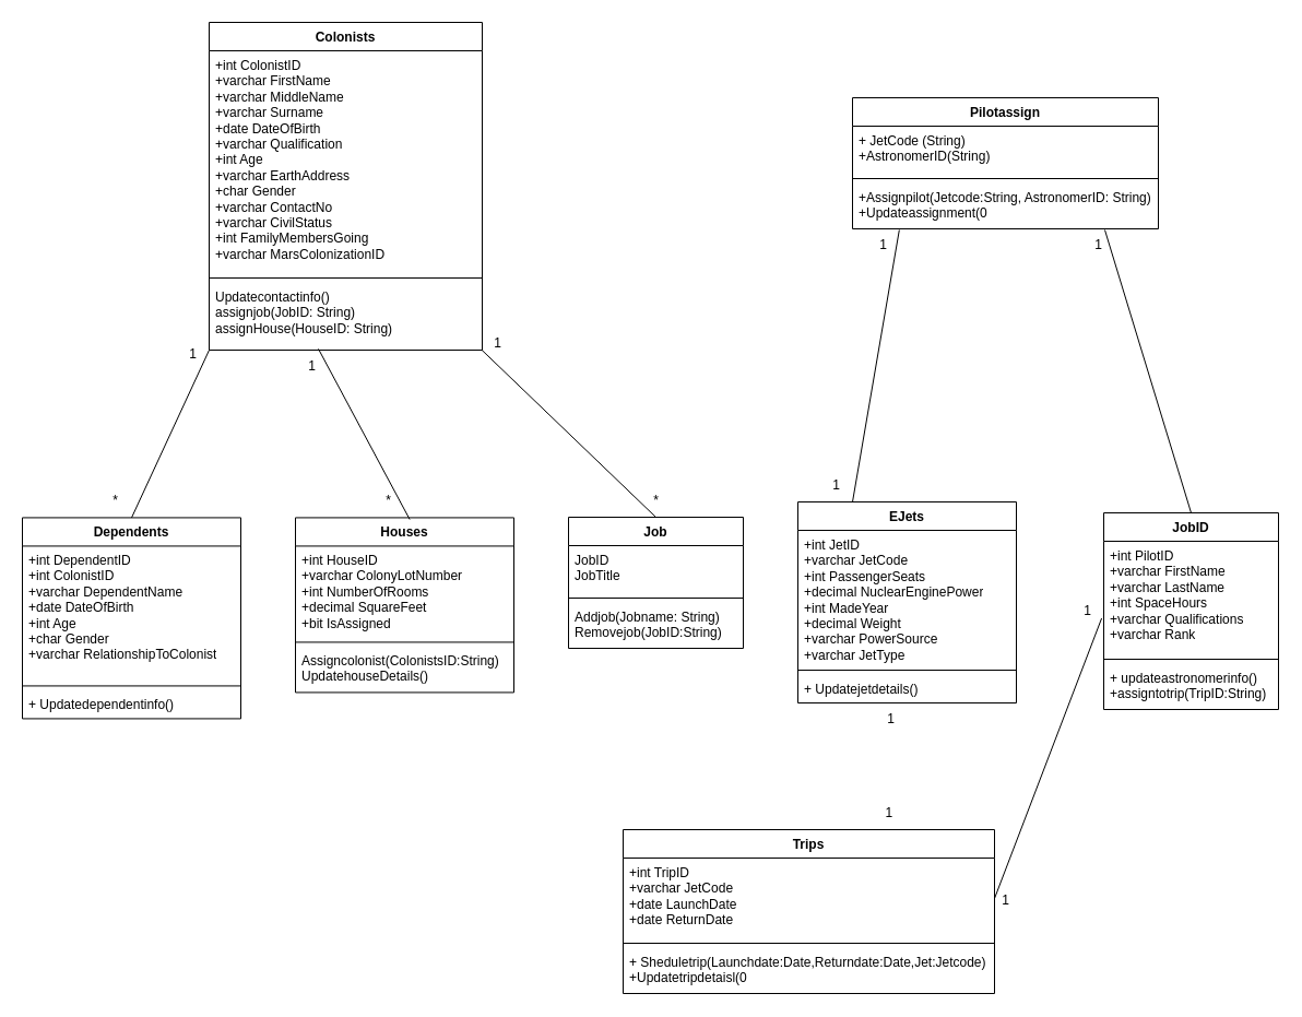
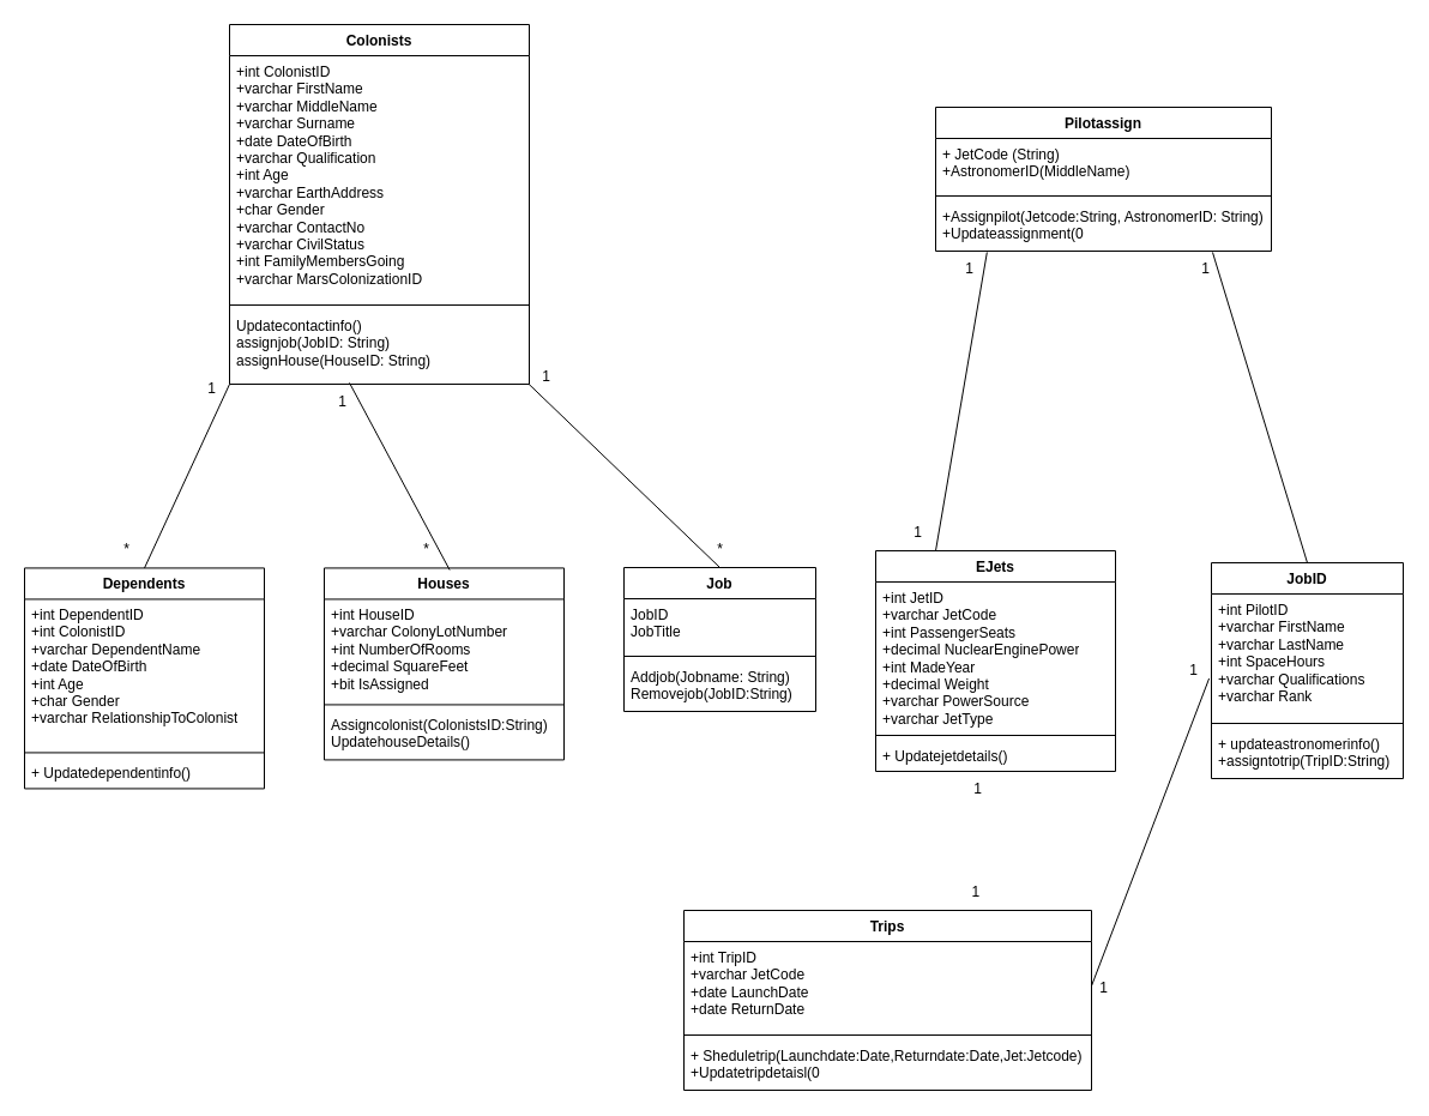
- <mxCell id="19" value="+ JetCode (String)&lt;div&gt;+AstronomerID&lt;span style=&quot;background-color: initial;&quot;&gt;(String)&amp;nbsp;&lt;/span&gt;&lt;/div&gt;" style="text;strokeColor=none;fillColor=none;align=left;verticalAlign=top;spacingLeft=4;spacingRight=4;overflow=hidden;rotatable=0;points=[[0,0.5],[1,0.5]];portConstraint=eastwest;whiteSpace=wrap;html=1;" parent="18" vertex="1"><mxGeometry y="26" width="280" height="44" as="geometry" /></mxCell>
+ <mxCell id="19" value="+ JetCode (String)&lt;div&gt;+AstronomerID&lt;span style=&quot;background-color: initial;&quot;&gt;(MiddleName)&amp;nbsp;&lt;/span&gt;&lt;/div&gt;" style="text;strokeColor=none;fillColor=none;align=left;verticalAlign=top;spacingLeft=4;spacingRight=4;overflow=hidden;rotatable=0;points=[[0,0.5],[1,0.5]];portConstraint=eastwest;whiteSpace=wrap;html=1;" parent="18" vertex="1"><mxGeometry y="26" width="280" height="44" as="geometry" /></mxCell>
